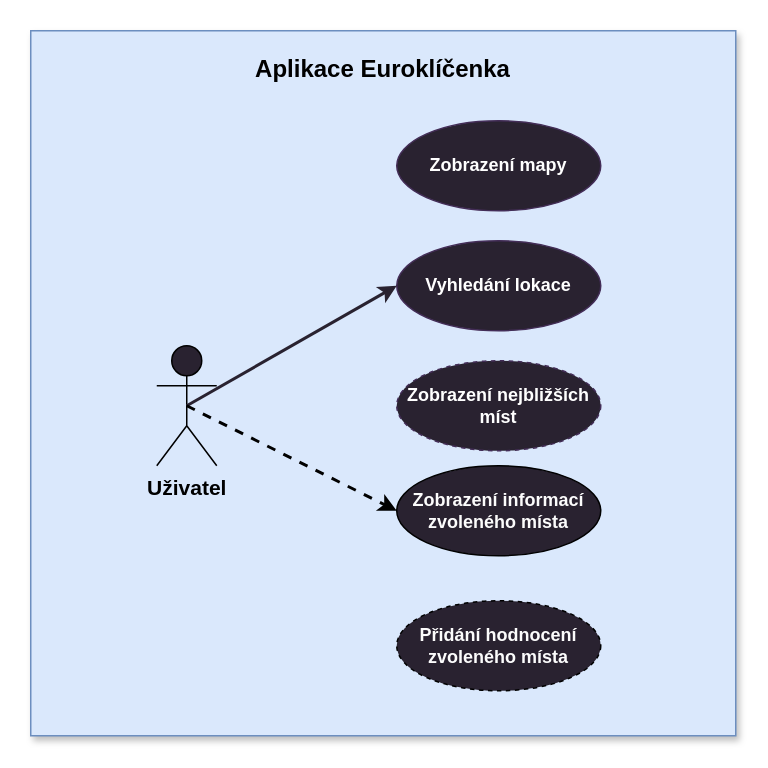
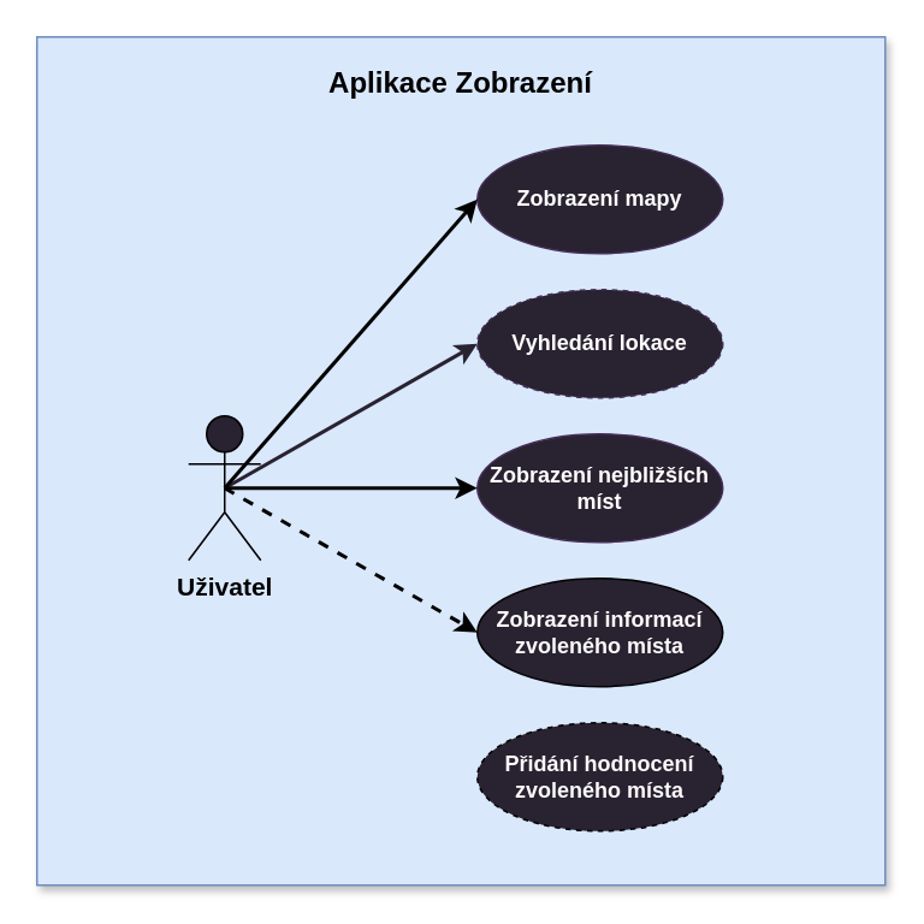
- <mxCell id="13" value="&lt;font style=&quot;font-size: 16px;&quot;&gt;&lt;b&gt;Aplikace Euroklíčenka&lt;/b&gt;&lt;/font&gt;" style="text;html=1;strokeColor=none;fillColor=none;align=center;verticalAlign=middle;whiteSpace=wrap;rounded=0;" vertex="1" parent="1"><mxGeometry x="145" y="30" width="220" height="30" as="geometry" /></mxCell>
+ <mxCell id="13" value="&lt;font style=&quot;font-size: 16px;&quot;&gt;&lt;b&gt;Aplikace Zobrazení&lt;/b&gt;&lt;/font&gt;" style="text;html=1;strokeColor=none;fillColor=none;align=center;verticalAlign=middle;whiteSpace=wrap;rounded=0;" vertex="1" parent="1"><mxGeometry x="145" y="30" width="220" height="30" as="geometry" /></mxCell>
- <mxCell id="5" value="&lt;b&gt;Vyhledání lokace&lt;/b&gt;" style="ellipse;whiteSpace=wrap;html=1;fillColor=#292230;fontColor=#ffffff;strokeColor=#432D57;" vertex="1" parent="1"><mxGeometry x="264" y="160" width="136" height="60" as="geometry" /></mxCell>
+ <mxCell id="5" value="&lt;b&gt;Vyhledání lokace&lt;/b&gt;" style="ellipse;whiteSpace=wrap;html=1;fillColor=#292230;fontColor=#ffffff;strokeColor=#432D57;dashed=1;" vertex="1" parent="1"><mxGeometry x="264" y="160" width="136" height="60" as="geometry" /></mxCell>
+ <mxCell id="10" value="" style="endArrow=classic;html=1;rounded=0;entryX=0;entryY=0.5;entryDx=0;entryDy=0;strokeWidth=2;exitX=0.5;exitY=0.5;exitDx=0;exitDy=0;exitPerimeter=0;" edge="1" parent="1" source="3" target="4"><mxGeometry width="50" height="50" relative="1" as="geometry"><mxPoint x="154" y="240" as="sourcePoint" /><mxPoint x="374" y="230" as="targetPoint" /></mxGeometry></mxCell>
+ <mxCell id="11" value="" style="endArrow=classic;html=1;rounded=0;entryX=0;entryY=0.5;entryDx=0;entryDy=0;strokeWidth=2;exitX=0.5;exitY=0.5;exitDx=0;exitDy=0;exitPerimeter=0;" edge="1" parent="1" source="3" target="6"><mxGeometry width="50" height="50" relative="1" as="geometry"><mxPoint x="324" y="280" as="sourcePoint" /><mxPoint x="374" y="230" as="targetPoint" /></mxGeometry></mxCell>
- <mxCell id="6" value="&lt;b&gt;Zobrazení nejbližších míst&lt;/b&gt;" style="ellipse;whiteSpace=wrap;html=1;fillColor=#292230;fontColor=#ffffff;strokeColor=#432D57;dashed=1;" vertex="1" parent="1"><mxGeometry x="264" y="240" width="136" height="60" as="geometry" /></mxCell>
+ <mxCell id="6" value="&lt;b&gt;Zobrazení nejbližších míst&lt;/b&gt;" style="ellipse;whiteSpace=wrap;html=1;fillColor=#292230;fontColor=#ffffff;strokeColor=#432D57;" vertex="1" parent="1"><mxGeometry x="264" y="240" width="136" height="60" as="geometry" /></mxCell>
- <mxCell id="7" value="&lt;b&gt;&lt;font color=&quot;#fcfcfc&quot;&gt;Zobrazení informací&lt;br&gt;zvoleného místa&lt;/font&gt;&lt;/b&gt;" style="ellipse;whiteSpace=wrap;html=1;fillColor=#292230;" vertex="1" parent="1"><mxGeometry x="264" y="310" width="136" height="60" as="geometry" /></mxCell>
+ <mxCell id="7" value="&lt;b&gt;&lt;font color=&quot;#fcfcfc&quot;&gt;Zobrazení informací&lt;br&gt;zvoleného místa&lt;/font&gt;&lt;/b&gt;" style="ellipse;whiteSpace=wrap;html=1;fillColor=#292230;" vertex="1" parent="1"><mxGeometry x="264" y="320" width="136" height="60" as="geometry" /></mxCell>
